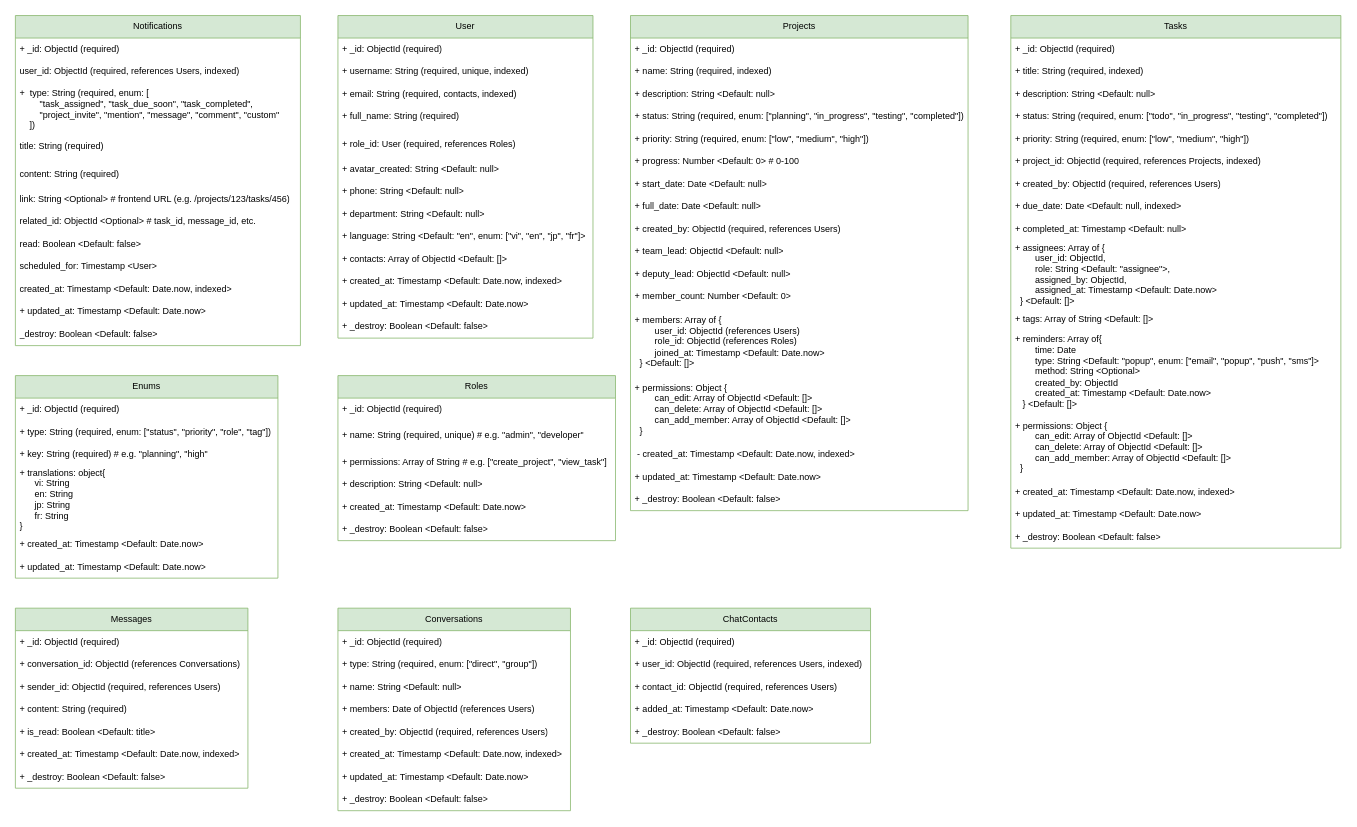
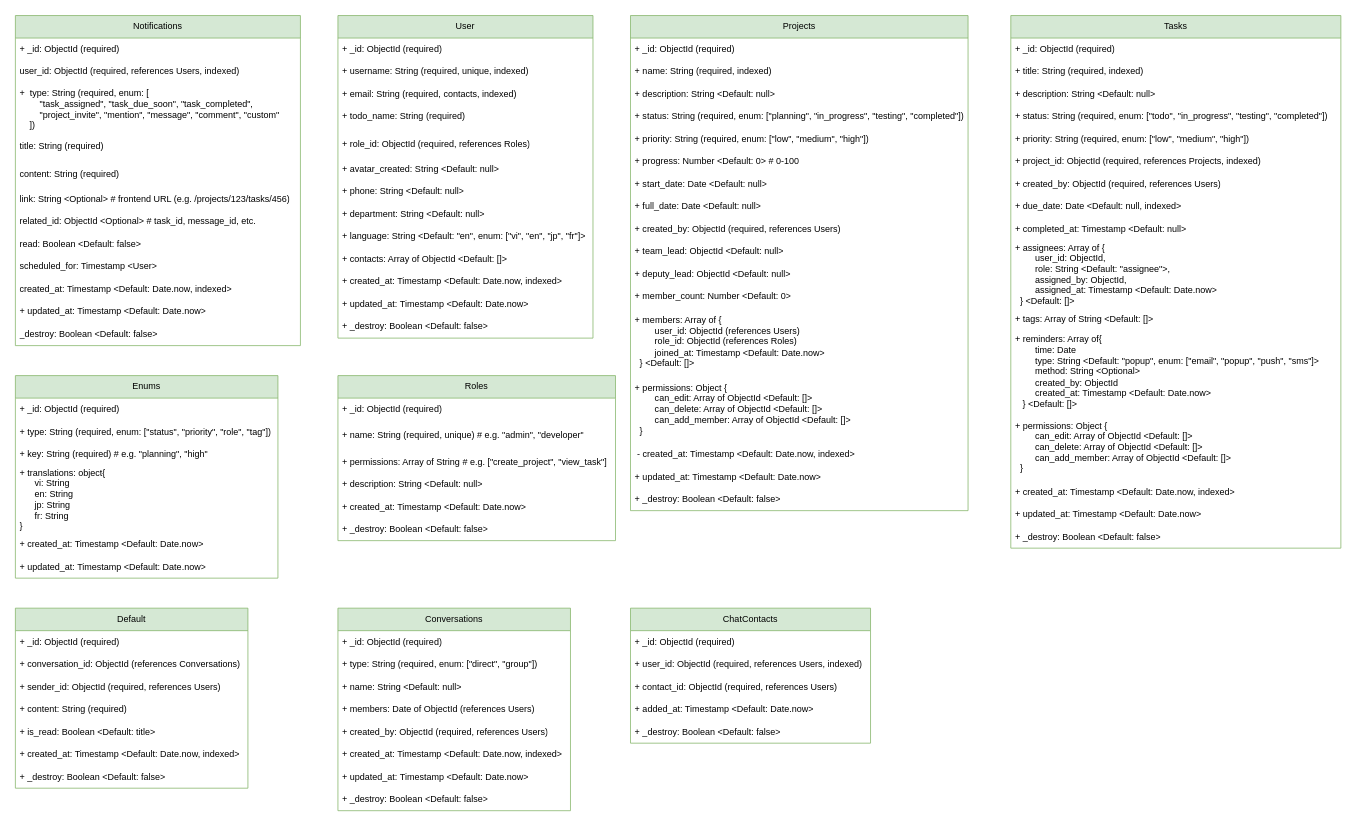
- <mxCell id="6" value="+ full_name: String (required)" style="text;strokeColor=none;fillColor=none;align=left;verticalAlign=middle;spacingLeft=4;spacingRight=4;overflow=hidden;points=[[0,0.5],[1,0.5]];portConstraint=eastwest;rotatable=0;whiteSpace=wrap;html=1;" vertex="1" parent="2"><mxGeometry y="120" width="340" height="30" as="geometry" /></mxCell>
+ <mxCell id="6" value="+ todo_name: String (required)" style="text;strokeColor=none;fillColor=none;align=left;verticalAlign=middle;spacingLeft=4;spacingRight=4;overflow=hidden;points=[[0,0.5],[1,0.5]];portConstraint=eastwest;rotatable=0;whiteSpace=wrap;html=1;" vertex="1" parent="2"><mxGeometry y="120" width="340" height="30" as="geometry" /></mxCell>
- <mxCell id="7" value="&lt;p style=&quot;white-space-collapse: preserve;&quot; dir=&quot;auto&quot;&gt;&lt;span style=&quot;background-color: transparent; color: light-dark(rgb(0, 0, 0), rgb(255, 255, 255));&quot;&gt;+ role_id: User (required, references Roles)&lt;/span&gt;&lt;br&gt;&lt;/p&gt;" style="text;strokeColor=none;fillColor=none;align=left;verticalAlign=middle;spacingLeft=4;spacingRight=4;overflow=hidden;points=[[0,0.5],[1,0.5]];portConstraint=eastwest;rotatable=0;whiteSpace=wrap;html=1;" vertex="1" parent="2"><mxGeometry y="150" width="340" height="40" as="geometry" /></mxCell>
+ <mxCell id="7" value="&lt;p style=&quot;white-space-collapse: preserve;&quot; dir=&quot;auto&quot;&gt;&lt;span style=&quot;background-color: transparent; color: light-dark(rgb(0, 0, 0), rgb(255, 255, 255));&quot;&gt;+ role_id: ObjectId (required, references Roles)&lt;/span&gt;&lt;br&gt;&lt;/p&gt;" style="text;strokeColor=none;fillColor=none;align=left;verticalAlign=middle;spacingLeft=4;spacingRight=4;overflow=hidden;points=[[0,0.5],[1,0.5]];portConstraint=eastwest;rotatable=0;whiteSpace=wrap;html=1;" vertex="1" parent="2"><mxGeometry y="150" width="340" height="40" as="geometry" /></mxCell>
- <mxCell id="51" value="Messages" style="swimlane;fontStyle=0;childLayout=stackLayout;horizontal=1;startSize=30;horizontalStack=0;resizeParent=1;resizeParentMax=0;resizeLast=0;collapsible=1;marginBottom=0;whiteSpace=wrap;html=1;fillColor=#d5e8d4;strokeColor=#82b366;" vertex="1" parent="1"><mxGeometry x="20" y="810" width="310" height="240" as="geometry"><mxRectangle x="180" y="110" width="60" height="30" as="alternateBounds" /></mxGeometry></mxCell>
+ <mxCell id="51" value="Default" style="swimlane;fontStyle=0;childLayout=stackLayout;horizontal=1;startSize=30;horizontalStack=0;resizeParent=1;resizeParentMax=0;resizeLast=0;collapsible=1;marginBottom=0;whiteSpace=wrap;html=1;fillColor=#d5e8d4;strokeColor=#82b366;" vertex="1" parent="1"><mxGeometry x="20" y="810" width="310" height="240" as="geometry"><mxRectangle x="180" y="110" width="60" height="30" as="alternateBounds" /></mxGeometry></mxCell>
